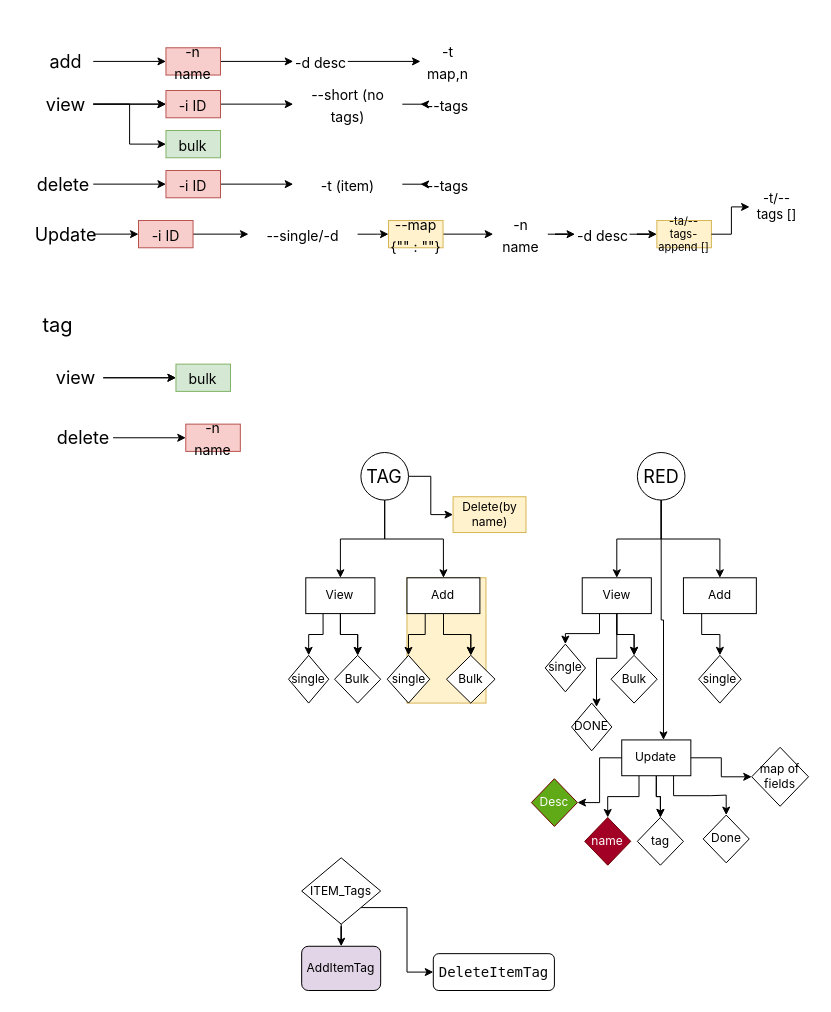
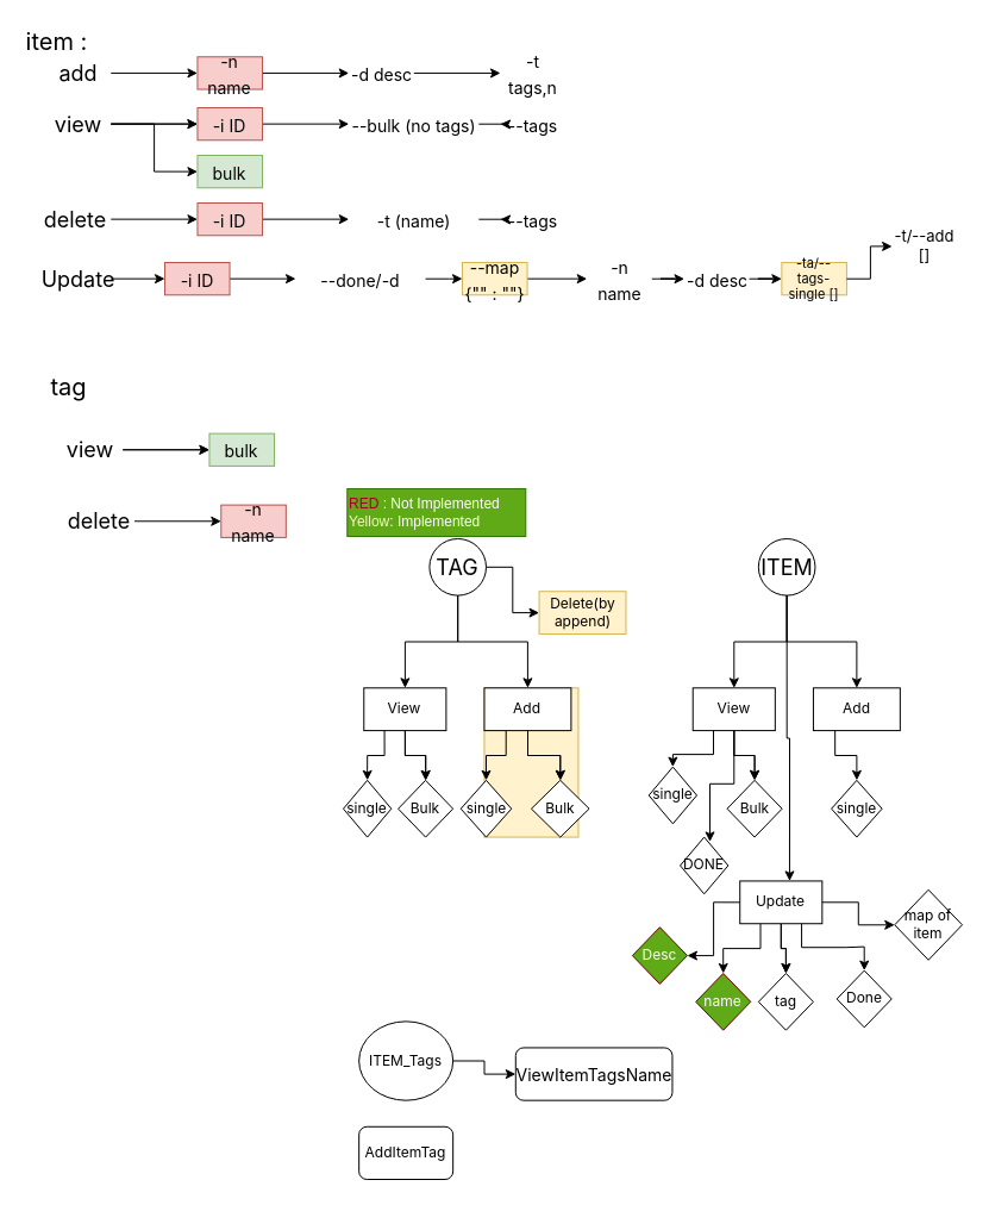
+ <mxCell id="5" value="item :" style="text;html=1;align=center;verticalAlign=middle;whiteSpace=wrap;rounded=0;fontFamily=-apple-system, BlinkMacSystemFont, Segoe UI Variable, Segoe UI, system-ui, ui-sans-serif, Helvetica, Arial, sans-serif, Apple Color Emoji, Segoe UI Emoji;fontSize=20;" parent="4" vertex="1"><mxGeometry width="54.546" height="27.273" as="geometry" /></mxCell>
- <mxCell id="32" value="&lt;font style=&quot;font-size: 14px;&quot;&gt;-t map,n&lt;/font&gt;" style="text;html=1;align=center;verticalAlign=middle;whiteSpace=wrap;rounded=0;fontFamily=-apple-system, BlinkMacSystemFont, Segoe UI Variable, Segoe UI, system-ui, ui-sans-serif, Helvetica, Arial, sans-serif, Apple Color Emoji, Segoe UI Emoji;fontSize=18;" parent="25" vertex="1"><mxGeometry x="381.82" width="54.546" height="27.273" as="geometry" /></mxCell>
+ <mxCell id="32" value="&lt;font style=&quot;font-size: 14px;&quot;&gt;-t tags,n&lt;/font&gt;" style="text;html=1;align=center;verticalAlign=middle;whiteSpace=wrap;rounded=0;fontFamily=-apple-system, BlinkMacSystemFont, Segoe UI Variable, Segoe UI, system-ui, ui-sans-serif, Helvetica, Arial, sans-serif, Apple Color Emoji, Segoe UI Emoji;fontSize=18;" parent="25" vertex="1"><mxGeometry x="381.82" width="54.546" height="27.273" as="geometry" /></mxCell>
- <mxCell id="14" value="&lt;span style=&quot;font-size: 14px;&quot;&gt;--short (no tags)&lt;/span&gt;" style="text;html=1;align=center;verticalAlign=middle;whiteSpace=wrap;rounded=0;fontFamily=-apple-system, BlinkMacSystemFont, Segoe UI Variable, Segoe UI, system-ui, ui-sans-serif, Helvetica, Arial, sans-serif, Apple Color Emoji, Segoe UI Emoji;fontSize=18;" parent="6" vertex="1"><mxGeometry x="254.547" width="109.091" height="27.273" as="geometry" /></mxCell>
+ <mxCell id="14" value="&lt;span style=&quot;font-size: 14px;&quot;&gt;--bulk (no tags)&lt;/span&gt;" style="text;html=1;align=center;verticalAlign=middle;whiteSpace=wrap;rounded=0;fontFamily=-apple-system, BlinkMacSystemFont, Segoe UI Variable, Segoe UI, system-ui, ui-sans-serif, Helvetica, Arial, sans-serif, Apple Color Emoji, Segoe UI Emoji;fontSize=18;" parent="6" vertex="1"><mxGeometry x="254.547" width="109.091" height="27.273" as="geometry" /></mxCell>
- <mxCell id="23" value="&lt;span style=&quot;font-size: 14px;&quot;&gt;-t (item)&lt;/span&gt;" style="text;html=1;align=center;verticalAlign=middle;whiteSpace=wrap;rounded=0;fontFamily=-apple-system, BlinkMacSystemFont, Segoe UI Variable, Segoe UI, system-ui, ui-sans-serif, Helvetica, Arial, sans-serif, Apple Color Emoji, Segoe UI Emoji;fontSize=18;" parent="17" vertex="1"><mxGeometry x="254.547" width="109.091" height="27.273" as="geometry" /></mxCell>
+ <mxCell id="23" value="&lt;span style=&quot;font-size: 14px;&quot;&gt;-t (name)&lt;/span&gt;" style="text;html=1;align=center;verticalAlign=middle;whiteSpace=wrap;rounded=0;fontFamily=-apple-system, BlinkMacSystemFont, Segoe UI Variable, Segoe UI, system-ui, ui-sans-serif, Helvetica, Arial, sans-serif, Apple Color Emoji, Segoe UI Emoji;fontSize=18;" parent="17" vertex="1"><mxGeometry x="254.547" width="109.091" height="27.273" as="geometry" /></mxCell>
- <mxCell id="33" value="&lt;span&gt;-t/--tags []&lt;/span&gt;" style="text;html=1;align=center;verticalAlign=middle;whiteSpace=wrap;rounded=0;fontFamily=-apple-system, BlinkMacSystemFont, Segoe UI Variable, Segoe UI, system-ui, ui-sans-serif, Helvetica, Arial, sans-serif, Apple Color Emoji, Segoe UI Emoji;fontSize=13;" parent="3" vertex="1"><mxGeometry x="729.094" y="172.727" width="54.546" height="27.273" as="geometry" /></mxCell>
+ <mxCell id="33" value="&lt;span&gt;-t/--add []&lt;/span&gt;" style="text;html=1;align=center;verticalAlign=middle;whiteSpace=wrap;rounded=0;fontFamily=-apple-system, BlinkMacSystemFont, Segoe UI Variable, Segoe UI, system-ui, ui-sans-serif, Helvetica, Arial, sans-serif, Apple Color Emoji, Segoe UI Emoji;fontSize=13;" parent="3" vertex="1"><mxGeometry x="729.094" y="172.727" width="54.546" height="27.273" as="geometry" /></mxCell>
- <mxCell id="40" value="&lt;span style=&quot;font-size: 14px;&quot;&gt;--single/-d&lt;/span&gt;" style="text;html=1;align=center;verticalAlign=middle;whiteSpace=wrap;rounded=0;fontFamily=-apple-system, BlinkMacSystemFont, Segoe UI Variable, Segoe UI, system-ui, ui-sans-serif, Helvetica, Arial, sans-serif, Apple Color Emoji, Segoe UI Emoji;fontSize=18;" parent="34" vertex="1"><mxGeometry x="209.817" width="109.091" height="27.273" as="geometry" /></mxCell>
+ <mxCell id="40" value="&lt;span style=&quot;font-size: 14px;&quot;&gt;--done/-d&lt;/span&gt;" style="text;html=1;align=center;verticalAlign=middle;whiteSpace=wrap;rounded=0;fontFamily=-apple-system, BlinkMacSystemFont, Segoe UI Variable, Segoe UI, system-ui, ui-sans-serif, Helvetica, Arial, sans-serif, Apple Color Emoji, Segoe UI Emoji;fontSize=18;" parent="34" vertex="1"><mxGeometry x="209.817" width="109.091" height="27.273" as="geometry" /></mxCell>
- <mxCell id="47" value="&lt;span&gt;-ta/--tags-append []&lt;/span&gt;" style="text;html=1;align=center;verticalAlign=middle;whiteSpace=wrap;rounded=0;fontFamily=-apple-system, BlinkMacSystemFont, Segoe UI Variable, Segoe UI, system-ui, ui-sans-serif, Helvetica, Arial, sans-serif, Apple Color Emoji, Segoe UI Emoji;fontSize=11;fillColor=#fff2cc;strokeColor=#d6b656;" parent="34" vertex="1"><mxGeometry x="618.185" width="54.546" height="27.273" as="geometry" /></mxCell>
+ <mxCell id="47" value="&lt;span&gt;-ta/--tags-single []&lt;/span&gt;" style="text;html=1;align=center;verticalAlign=middle;whiteSpace=wrap;rounded=0;fontFamily=-apple-system, BlinkMacSystemFont, Segoe UI Variable, Segoe UI, system-ui, ui-sans-serif, Helvetica, Arial, sans-serif, Apple Color Emoji, Segoe UI Emoji;fontSize=11;fillColor=#fff2cc;strokeColor=#d6b656;" parent="34" vertex="1"><mxGeometry x="618.185" width="54.546" height="27.273" as="geometry" /></mxCell>
+ <mxCell id="114" value="&lt;font style=&quot;color: rgb(162, 0, 37);&quot;&gt;RED&lt;/font&gt; : Not Implemented&lt;div&gt;&lt;font style=&quot;color: rgb(255, 242, 204);&quot;&gt;Yellow&lt;/font&gt;: Implemented&lt;/div&gt;" style="text;html=1;align=left;verticalAlign=middle;resizable=0;points=[];autosize=1;strokeColor=#2D7600;fillColor=#60a917;fontColor=#ffffff;" parent="59" vertex="1"><mxGeometry x="3.291" width="150" height="40" as="geometry" /></mxCell>
- <mxCell id="83" value="&lt;span style=&quot;font-size: 18px;&quot;&gt;RED&lt;/span&gt;" style="ellipse;whiteSpace=wrap;html=1;aspect=fixed;fontFamily=-apple-system, BlinkMacSystemFont, Segoe UI Variable, Segoe UI, system-ui, ui-sans-serif, Helvetica, Arial, sans-serif, Apple Color Emoji, Segoe UI Emoji;" parent="59" vertex="1"><mxGeometry x="348.861" y="42.008" width="47.595" height="47.595" as="geometry" /></mxCell>
+ <mxCell id="83" value="&lt;span style=&quot;font-size: 18px;&quot;&gt;ITEM&lt;/span&gt;" style="ellipse;whiteSpace=wrap;html=1;aspect=fixed;fontFamily=-apple-system, BlinkMacSystemFont, Segoe UI Variable, Segoe UI, system-ui, ui-sans-serif, Helvetica, Arial, sans-serif, Apple Color Emoji, Segoe UI Emoji;" parent="59" vertex="1"><mxGeometry x="348.861" y="42.008" width="47.595" height="47.595" as="geometry" /></mxCell>
- <mxCell id="79" value="Delete(by name)" style="whiteSpace=wrap;html=1;fillColor=#fff2cc;strokeColor=#d6b656;fontFamily=-apple-system, BlinkMacSystemFont, Segoe UI Variable, Segoe UI, system-ui, ui-sans-serif, Helvetica, Arial, sans-serif, Apple Color Emoji, Segoe UI Emoji;" parent="78" vertex="1"><mxGeometry width="72.911" height="35.796" as="geometry" /></mxCell>
+ <mxCell id="79" value="Delete(by append)" style="whiteSpace=wrap;html=1;fillColor=#fff2cc;strokeColor=#d6b656;fontFamily=-apple-system, BlinkMacSystemFont, Segoe UI Variable, Segoe UI, system-ui, ui-sans-serif, Helvetica, Arial, sans-serif, Apple Color Emoji, Segoe UI Emoji;" parent="78" vertex="1"><mxGeometry width="72.911" height="35.796" as="geometry" /></mxCell>
- <mxCell id="117" value="map of fields" style="rhombus;fontFamily=-apple-system, BlinkMacSystemFont, Segoe UI Variable, Segoe UI, system-ui, ui-sans-serif, Helvetica, Arial, sans-serif, Apple Color Emoji, Segoe UI Emoji;align=center;verticalAlign=middle;whiteSpace=wrap;html=1;" parent="59" vertex="1"><mxGeometry x="463.228" y="336.798" width="56.772" height="58.958" as="geometry" /></mxCell>
+ <mxCell id="117" value="map of item" style="rhombus;fontFamily=-apple-system, BlinkMacSystemFont, Segoe UI Variable, Segoe UI, system-ui, ui-sans-serif, Helvetica, Arial, sans-serif, Apple Color Emoji, Segoe UI Emoji;align=center;verticalAlign=middle;whiteSpace=wrap;html=1;" parent="59" vertex="1"><mxGeometry x="463.228" y="336.798" width="56.772" height="58.958" as="geometry" /></mxCell>
- <mxCell id="111" value="name" style="rhombus;whiteSpace=wrap;html=1;fontFamily=-apple-system, BlinkMacSystemFont, Segoe UI Variable, Segoe UI, system-ui, ui-sans-serif, Helvetica, Arial, sans-serif, Apple Color Emoji, Segoe UI Emoji;fillColor=#a20025;fontColor=#ffffff;strokeColor=#6F0000;" parent="105" vertex="1"><mxGeometry x="-19.747" y="77.558" width="46.076" height="47.728" as="geometry" /></mxCell>
+ <mxCell id="111" value="name" style="rhombus;whiteSpace=wrap;html=1;fontFamily=-apple-system, BlinkMacSystemFont, Segoe UI Variable, Segoe UI, system-ui, ui-sans-serif, Helvetica, Arial, sans-serif, Apple Color Emoji, Segoe UI Emoji;fillColor=#60a917;fontColor=#ffffff;strokeColor=#6F0000;" parent="105" vertex="1"><mxGeometry x="-19.747" y="77.558" width="46.076" height="47.728" as="geometry" /></mxCell>
- <mxCell id="97" value="ITEM_Tags" style="rhombus;whiteSpace=wrap;html=1;fontFamily=-apple-system, BlinkMacSystemFont, Segoe UI Variable, Segoe UI, system-ui, ui-sans-serif, Helvetica, Arial, sans-serif, Apple Color Emoji, Segoe UI Emoji;" parent="59" vertex="1"><mxGeometry x="13.165" y="447.344" width="78.987" height="66.328" as="geometry" /></mxCell>
+ <mxCell id="97" value="ITEM_Tags" style="ellipse;whiteSpace=wrap;html=1;fontFamily=-apple-system, BlinkMacSystemFont, Segoe UI Variable, Segoe UI, system-ui, ui-sans-serif, Helvetica, Arial, sans-serif, Apple Color Emoji, Segoe UI Emoji;" parent="59" vertex="1"><mxGeometry x="13.165" y="447.344" width="78.987" height="66.328" as="geometry" /></mxCell>
+ <mxCell id="95" value="" style="edgeStyle=orthogonalEdgeStyle;rounded=0;orthogonalLoop=1;jettySize=auto;html=1;fontFamily=-apple-system, BlinkMacSystemFont, Segoe UI Variable, Segoe UI, system-ui, ui-sans-serif, Helvetica, Arial, sans-serif, Apple Color Emoji, Segoe UI Emoji;" parent="59" source="97" target="103" edge="1"><mxGeometry relative="1" as="geometry" /></mxCell>
+ <mxCell id="103" value="&lt;div style=&quot;font-size: 14px; line-height: 19px; white-space: pre;&quot;&gt;&lt;span&gt;&lt;font style=&quot;color: rgb(0, 0, 0);&quot;&gt;ViewItemTagsName&lt;/font&gt;&lt;/span&gt;&lt;/div&gt;" style="whiteSpace=wrap;html=1;rounded=1;fontFamily=-apple-system, BlinkMacSystemFont, Segoe UI Variable, Segoe UI, system-ui, ui-sans-serif, Helvetica, Arial, sans-serif, Apple Color Emoji, Segoe UI Emoji;" parent="59" vertex="1"><mxGeometry x="144.81" y="469.454" width="131.646" height="44.219" as="geometry" /></mxCell>
- <mxCell id="96" style="edgeStyle=orthogonalEdgeStyle;rounded=0;orthogonalLoop=1;jettySize=auto;html=1;exitX=1;exitY=1;exitDx=0;exitDy=0;entryX=0;entryY=0.5;entryDx=0;entryDy=0;" parent="59" source="97" target="104" edge="1"><mxGeometry relative="1" as="geometry" /></mxCell>
- <mxCell id="94" value="" style="edgeStyle=orthogonalEdgeStyle;rounded=0;orthogonalLoop=1;jettySize=auto;html=1;fontFamily=-apple-system, BlinkMacSystemFont, Segoe UI Variable, Segoe UI, system-ui, ui-sans-serif, Helvetica, Arial, sans-serif, Apple Color Emoji, Segoe UI Emoji;" parent="59" source="97" target="98" edge="1"><mxGeometry relative="1" as="geometry" /></mxCell>
- <mxCell id="98" value="AddItemTag" style="whiteSpace=wrap;html=1;rounded=1;fontFamily=-apple-system, BlinkMacSystemFont, Segoe UI Variable, Segoe UI, system-ui, ui-sans-serif, Helvetica, Arial, sans-serif, Apple Color Emoji, Segoe UI Emoji;fillColor=#e1d5e7;" parent="59" vertex="1"><mxGeometry x="13.165" y="535.781" width="78.987" height="44.219" as="geometry" /></mxCell>
+ <mxCell id="98" value="AddItemTag" style="whiteSpace=wrap;html=1;rounded=1;fontFamily=-apple-system, BlinkMacSystemFont, Segoe UI Variable, Segoe UI, system-ui, ui-sans-serif, Helvetica, Arial, sans-serif, Apple Color Emoji, Segoe UI Emoji;" parent="59" vertex="1"><mxGeometry x="13.165" y="535.781" width="78.987" height="44.219" as="geometry" /></mxCell>
- <mxCell id="104" value="&lt;div style=&quot;font-size: 14px; line-height: 19px; white-space: pre;&quot;&gt;&lt;div style=&quot;font-family: &amp;quot;Droid Sans Mono&amp;quot;, &amp;quot;monospace&amp;quot;, monospace; line-height: 19px;&quot;&gt;&lt;span&gt;&lt;font style=&quot;color: rgb(8, 8, 8);&quot;&gt;DeleteItemTag&lt;/font&gt;&lt;/span&gt;&lt;/div&gt;&lt;/div&gt;" style="whiteSpace=wrap;html=1;rounded=1;fontFamily=-apple-system, BlinkMacSystemFont, Segoe UI Variable, Segoe UI, system-ui, ui-sans-serif, Helvetica, Arial, sans-serif, Apple Color Emoji, Segoe UI Emoji;" parent="59" vertex="1"><mxGeometry x="144.81" y="543.151" width="121.114" height="36.849" as="geometry" /></mxCell>
